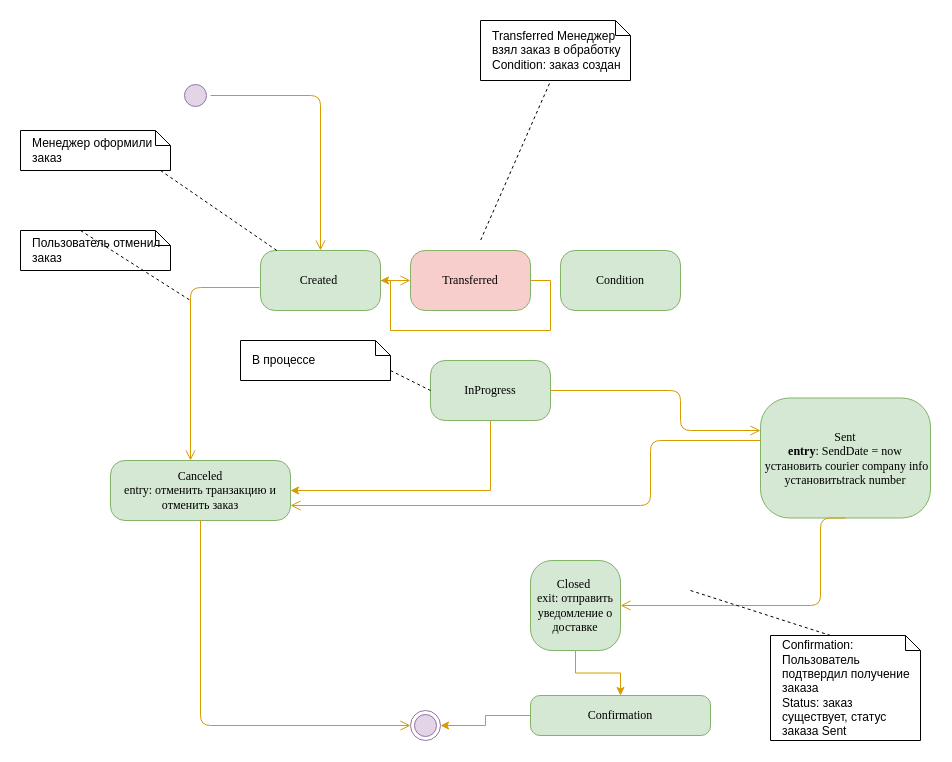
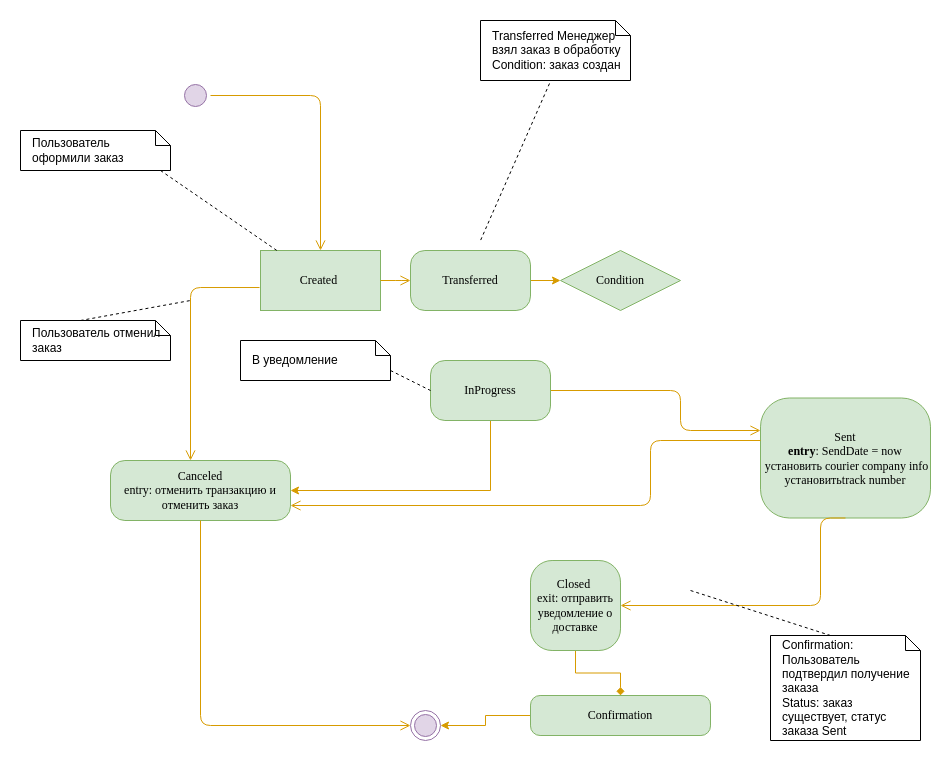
- <mxCell id="21" value="Менеджер оформили заказ" style="shape=note;size=15;align=left;spacingLeft=10;html=1;whiteSpace=wrap;" parent="1" vertex="1"><mxGeometry x="20" y="130" width="150" height="40" as="geometry" /></mxCell>
+ <mxCell id="21" value="Пользователь оформили заказ" style="shape=note;size=15;align=left;spacingLeft=10;html=1;whiteSpace=wrap;" parent="1" vertex="1"><mxGeometry x="20" y="130" width="150" height="40" as="geometry" /></mxCell>
- <mxCell id="15" value="Пользователь отменил заказ" style="shape=note;size=15;align=left;spacingLeft=10;html=1;whiteSpace=wrap;" parent="1" vertex="1"><mxGeometry x="20" y="230" width="150" height="40" as="geometry" /></mxCell>
+ <mxCell id="15" value="Пользователь отменил заказ" style="shape=note;size=15;align=left;spacingLeft=10;html=1;whiteSpace=wrap;" parent="1" vertex="1"><mxGeometry x="20" y="320" width="150" height="40" as="geometry" /></mxCell>
- <mxCell id="4" value="&lt;div&gt;Created&amp;nbsp;&lt;/div&gt;" style="rounded=1;whiteSpace=wrap;html=1;arcSize=24;fillColor=#d5e8d4;strokeColor=#82b366;shadow=0;comic=0;labelBackgroundColor=none;fontFamily=Verdana;fontSize=12;align=center;" parent="1" vertex="1"><mxGeometry x="260" y="250" width="120" height="60" as="geometry" /></mxCell>
+ <mxCell id="4" value="&lt;div&gt;Created&amp;nbsp;&lt;/div&gt;" style="whiteSpace=wrap;html=1;arcSize=24;fillColor=#d5e8d4;strokeColor=#82b366;shadow=0;comic=0;labelBackgroundColor=none;fontFamily=Verdana;fontSize=12;align=center;rounded=0;" parent="1" vertex="1"><mxGeometry x="260" y="250" width="120" height="60" as="geometry" /></mxCell>
- <mxCell id="24" value="Transferred" style="rounded=1;whiteSpace=wrap;html=1;arcSize=24;fillColor=#f8cecc;strokeColor=#82b366;shadow=0;comic=0;labelBackgroundColor=none;fontFamily=Verdana;fontSize=12;align=center;" parent="1" vertex="1"><mxGeometry x="410" y="250" width="120" height="60" as="geometry" /></mxCell>
+ <mxCell id="24" value="Transferred" style="rounded=1;whiteSpace=wrap;html=1;arcSize=24;fillColor=#d5e8d4;strokeColor=#82b366;shadow=0;comic=0;labelBackgroundColor=none;fontFamily=Verdana;fontSize=12;align=center;" parent="1" vertex="1"><mxGeometry x="410" y="250" width="120" height="60" as="geometry" /></mxCell>
- <mxCell id="28" value="Condition" style="rounded=1;whiteSpace=wrap;html=1;arcSize=24;fillColor=#d5e8d4;strokeColor=#82b366;shadow=0;comic=0;labelBackgroundColor=none;fontFamily=Verdana;fontSize=12;align=center;" parent="1" vertex="1"><mxGeometry x="560" y="250" width="120" height="60" as="geometry" /></mxCell>
+ <mxCell id="28" value="Condition" style="rhombus;whiteSpace=wrap;html=1;arcSize=24;fillColor=#d5e8d4;strokeColor=#82b366;shadow=0;comic=0;labelBackgroundColor=none;fontFamily=Verdana;fontSize=12;align=center;" parent="1" vertex="1"><mxGeometry x="560" y="250" width="120" height="60" as="geometry" /></mxCell>
- <mxCell id="23" style="edgeStyle=orthogonalEdgeStyle;rounded=0;orthogonalLoop=1;jettySize=auto;html=1;exitX=1;exitY=0.5;exitDx=0;exitDy=0;fillColor=#ffe6cc;strokeColor=#d79b00;" parent="1" source="24" target="4" edge="1"><mxGeometry relative="1" as="geometry" /></mxCell>
+ <mxCell id="23" style="edgeStyle=orthogonalEdgeStyle;rounded=0;orthogonalLoop=1;jettySize=auto;html=1;exitX=1;exitY=0.5;exitDx=0;exitDy=0;entryX=0;entryY=0.5;entryDx=0;entryDy=0;fillColor=#ffe6cc;strokeColor=#d79b00;" parent="1" source="24" target="28" edge="1"><mxGeometry relative="1" as="geometry" /></mxCell>
- <mxCell id="31" value="В процессе" style="shape=note;size=15;align=left;spacingLeft=10;html=1;whiteSpace=wrap;" parent="1" vertex="1"><mxGeometry x="240" y="340" width="150" height="40" as="geometry" /></mxCell>
+ <mxCell id="31" value="В уведомление" style="shape=note;size=15;align=left;spacingLeft=10;html=1;whiteSpace=wrap;" parent="1" vertex="1"><mxGeometry x="240" y="340" width="150" height="40" as="geometry" /></mxCell>
- <mxCell id="7" style="edgeStyle=orthogonalEdgeStyle;rounded=0;orthogonalLoop=1;jettySize=auto;html=1;exitX=0.5;exitY=1;exitDx=0;exitDy=0;entryX=0.5;entryY=0;entryDx=0;entryDy=0;fillColor=#ffe6cc;strokeColor=#d79b00;" parent="1" source="8" target="30" edge="1"><mxGeometry relative="1" as="geometry" /></mxCell>
+ <mxCell id="7" style="edgeStyle=orthogonalEdgeStyle;rounded=0;orthogonalLoop=1;jettySize=auto;html=1;exitX=0.5;exitY=1;exitDx=0;exitDy=0;entryX=0.5;entryY=0;entryDx=0;entryDy=0;fillColor=#ffe6cc;strokeColor=#d79b00;endArrow=diamond;" parent="1" source="8" target="30" edge="1"><mxGeometry relative="1" as="geometry" /></mxCell>
